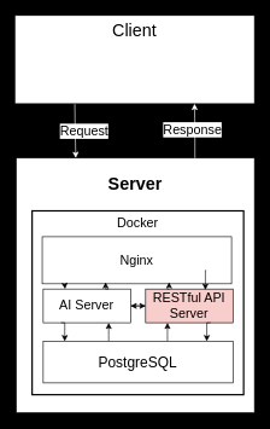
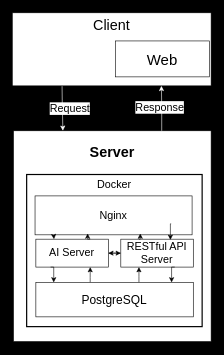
+ <mxCell id="25" value="&lt;font style=&quot;font-size: 25px;&quot;&gt;Web&lt;/font&gt;" style="rounded=0;whiteSpace=wrap;html=1;" vertex="1" parent="19"><mxGeometry x="172.046" y="47" width="157.184" height="60" as="geometry" /></mxCell>
- <mxCell id="17" style="edgeStyle=orthogonalEdgeStyle;rounded=0;orthogonalLoop=1;jettySize=auto;html=1;exitX=0.25;exitY=0;exitDx=0;exitDy=0;entryX=0.67;entryY=0.967;entryDx=0;entryDy=0;entryPerimeter=0;dashed=1;" edge="1" parent="3" source="7" target="5"><mxGeometry relative="1" as="geometry" /></mxCell>
+ <mxCell id="17" style="edgeStyle=orthogonalEdgeStyle;rounded=0;orthogonalLoop=1;jettySize=auto;html=1;exitX=0.25;exitY=0;exitDx=0;exitDy=0;entryX=0.67;entryY=0.967;entryDx=0;entryDy=0;entryPerimeter=0;" edge="1" parent="3" source="7" target="5"><mxGeometry relative="1" as="geometry" /></mxCell>
- <mxCell id="7" value="&lt;font style=&quot;font-size: 18px;&quot;&gt;RESTful API Server&lt;/font&gt;" style="rounded=0;whiteSpace=wrap;html=1;fillColor=#f8cecc;" vertex="1" parent="3"><mxGeometry x="157.224" y="107.969" width="121.002" height="46.606" as="geometry" /></mxCell>
+ <mxCell id="7" value="&lt;font style=&quot;font-size: 18px;&quot;&gt;RESTful API Server&lt;/font&gt;" style="rounded=0;whiteSpace=wrap;html=1;" vertex="1" parent="3"><mxGeometry x="157.224" y="107.969" width="121.002" height="46.606" as="geometry" /></mxCell>
